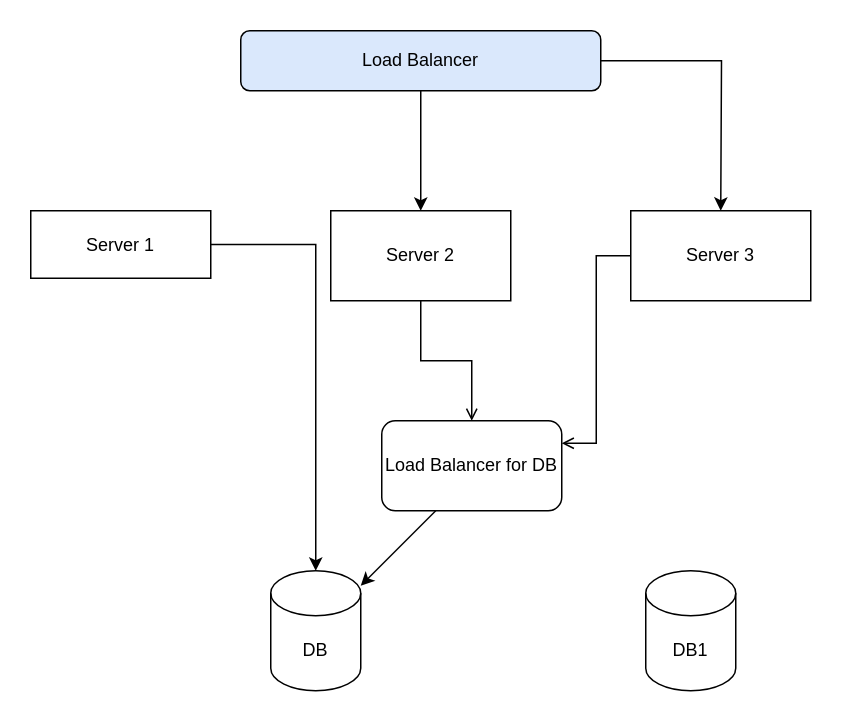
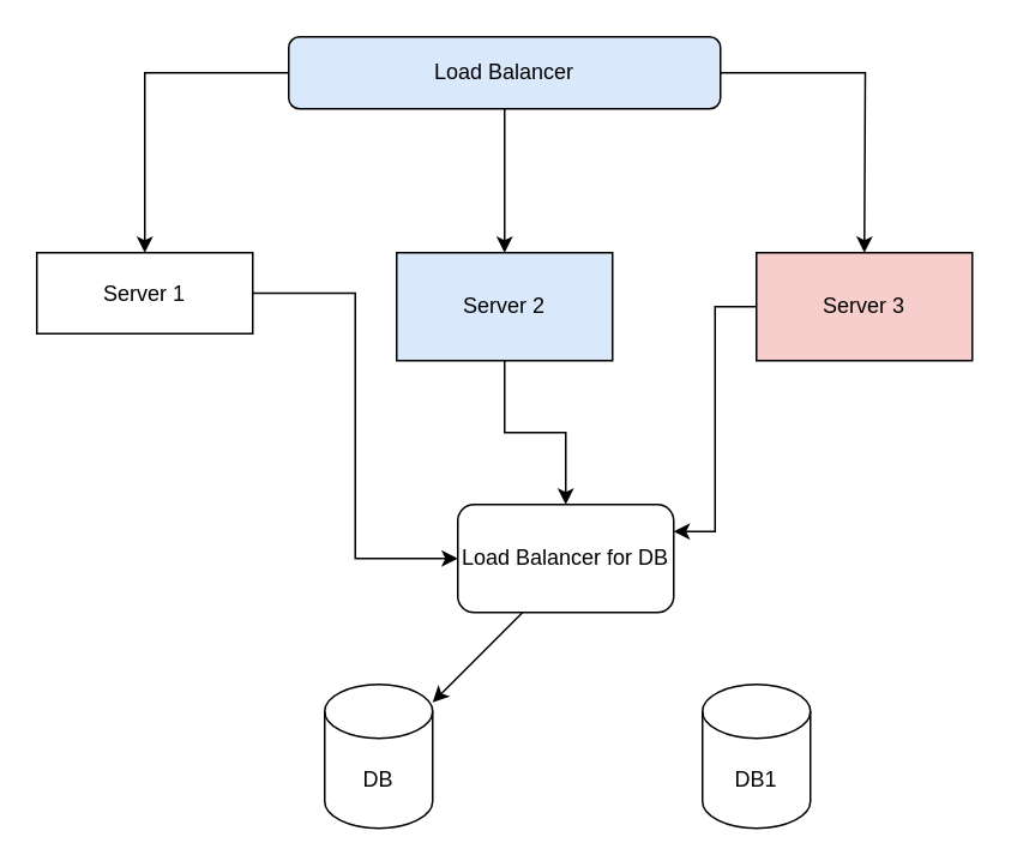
+ <mxCell id="5" style="edgeStyle=orthogonalEdgeStyle;rounded=0;orthogonalLoop=1;jettySize=auto;html=1;" edge="1" parent="1" source="6" target="8"><mxGeometry relative="1" as="geometry"><mxPoint x="80" y="140" as="targetPoint" /></mxGeometry></mxCell>
- <mxCell id="10" value="Server 2" style="rounded=0;whiteSpace=wrap;html=1;" vertex="1" parent="1"><mxGeometry x="220" y="140" width="120" height="60" as="geometry" /></mxCell>
+ <mxCell id="10" value="Server 2" style="rounded=0;whiteSpace=wrap;html=1;fillColor=#dae8fc;" vertex="1" parent="1"><mxGeometry x="220" y="140" width="120" height="60" as="geometry" /></mxCell>
- <mxCell id="12" value="Server 3" style="rounded=0;whiteSpace=wrap;html=1;" vertex="1" parent="1"><mxGeometry x="420" y="140" width="120" height="60" as="geometry" /></mxCell>
+ <mxCell id="12" value="Server 3" style="rounded=0;whiteSpace=wrap;html=1;fillColor=#f8cecc;" vertex="1" parent="1"><mxGeometry x="420" y="140" width="120" height="60" as="geometry" /></mxCell>
- <mxCell id="7" style="edgeStyle=orthogonalEdgeStyle;rounded=0;orthogonalLoop=1;jettySize=auto;html=1;" edge="1" parent="1" source="8" target="14"><mxGeometry relative="1" as="geometry" /></mxCell>
+ <mxCell id="7" style="edgeStyle=orthogonalEdgeStyle;rounded=0;orthogonalLoop=1;jettySize=auto;html=1;entryX=0;entryY=0.5;entryDx=0;entryDy=0;" edge="1" parent="1" source="8" target="13"><mxGeometry relative="1" as="geometry" /></mxCell>
- <mxCell id="9" style="edgeStyle=orthogonalEdgeStyle;rounded=0;orthogonalLoop=1;jettySize=auto;html=1;entryX=0.5;entryY=0;entryDx=0;entryDy=0;endArrow=open;" edge="1" parent="1" source="10" target="13"><mxGeometry relative="1" as="geometry" /></mxCell>
+ <mxCell id="9" style="edgeStyle=orthogonalEdgeStyle;rounded=0;orthogonalLoop=1;jettySize=auto;html=1;entryX=0.5;entryY=0;entryDx=0;entryDy=0;" edge="1" parent="1" source="10" target="13"><mxGeometry relative="1" as="geometry" /></mxCell>
- <mxCell id="11" style="edgeStyle=orthogonalEdgeStyle;rounded=0;orthogonalLoop=1;jettySize=auto;html=1;entryX=1;entryY=0.25;entryDx=0;entryDy=0;endArrow=open;" edge="1" parent="1" source="12" target="13"><mxGeometry relative="1" as="geometry" /></mxCell>
+ <mxCell id="11" style="edgeStyle=orthogonalEdgeStyle;rounded=0;orthogonalLoop=1;jettySize=auto;html=1;entryX=1;entryY=0.25;entryDx=0;entryDy=0;" edge="1" parent="1" source="12" target="13"><mxGeometry relative="1" as="geometry" /></mxCell>
- <mxCell id="15" value="DB1" style="shape=cylinder3;whiteSpace=wrap;html=1;boundedLbl=1;backgroundOutline=1;size=15;" vertex="1" parent="1"><mxGeometry x="430" y="380" width="60" height="80" as="geometry" /></mxCell>
+ <mxCell id="15" value="DB1" style="shape=cylinder3;whiteSpace=wrap;html=1;boundedLbl=1;backgroundOutline=1;size=15;" vertex="1" parent="1"><mxGeometry x="390" y="380" width="60" height="80" as="geometry" /></mxCell>
